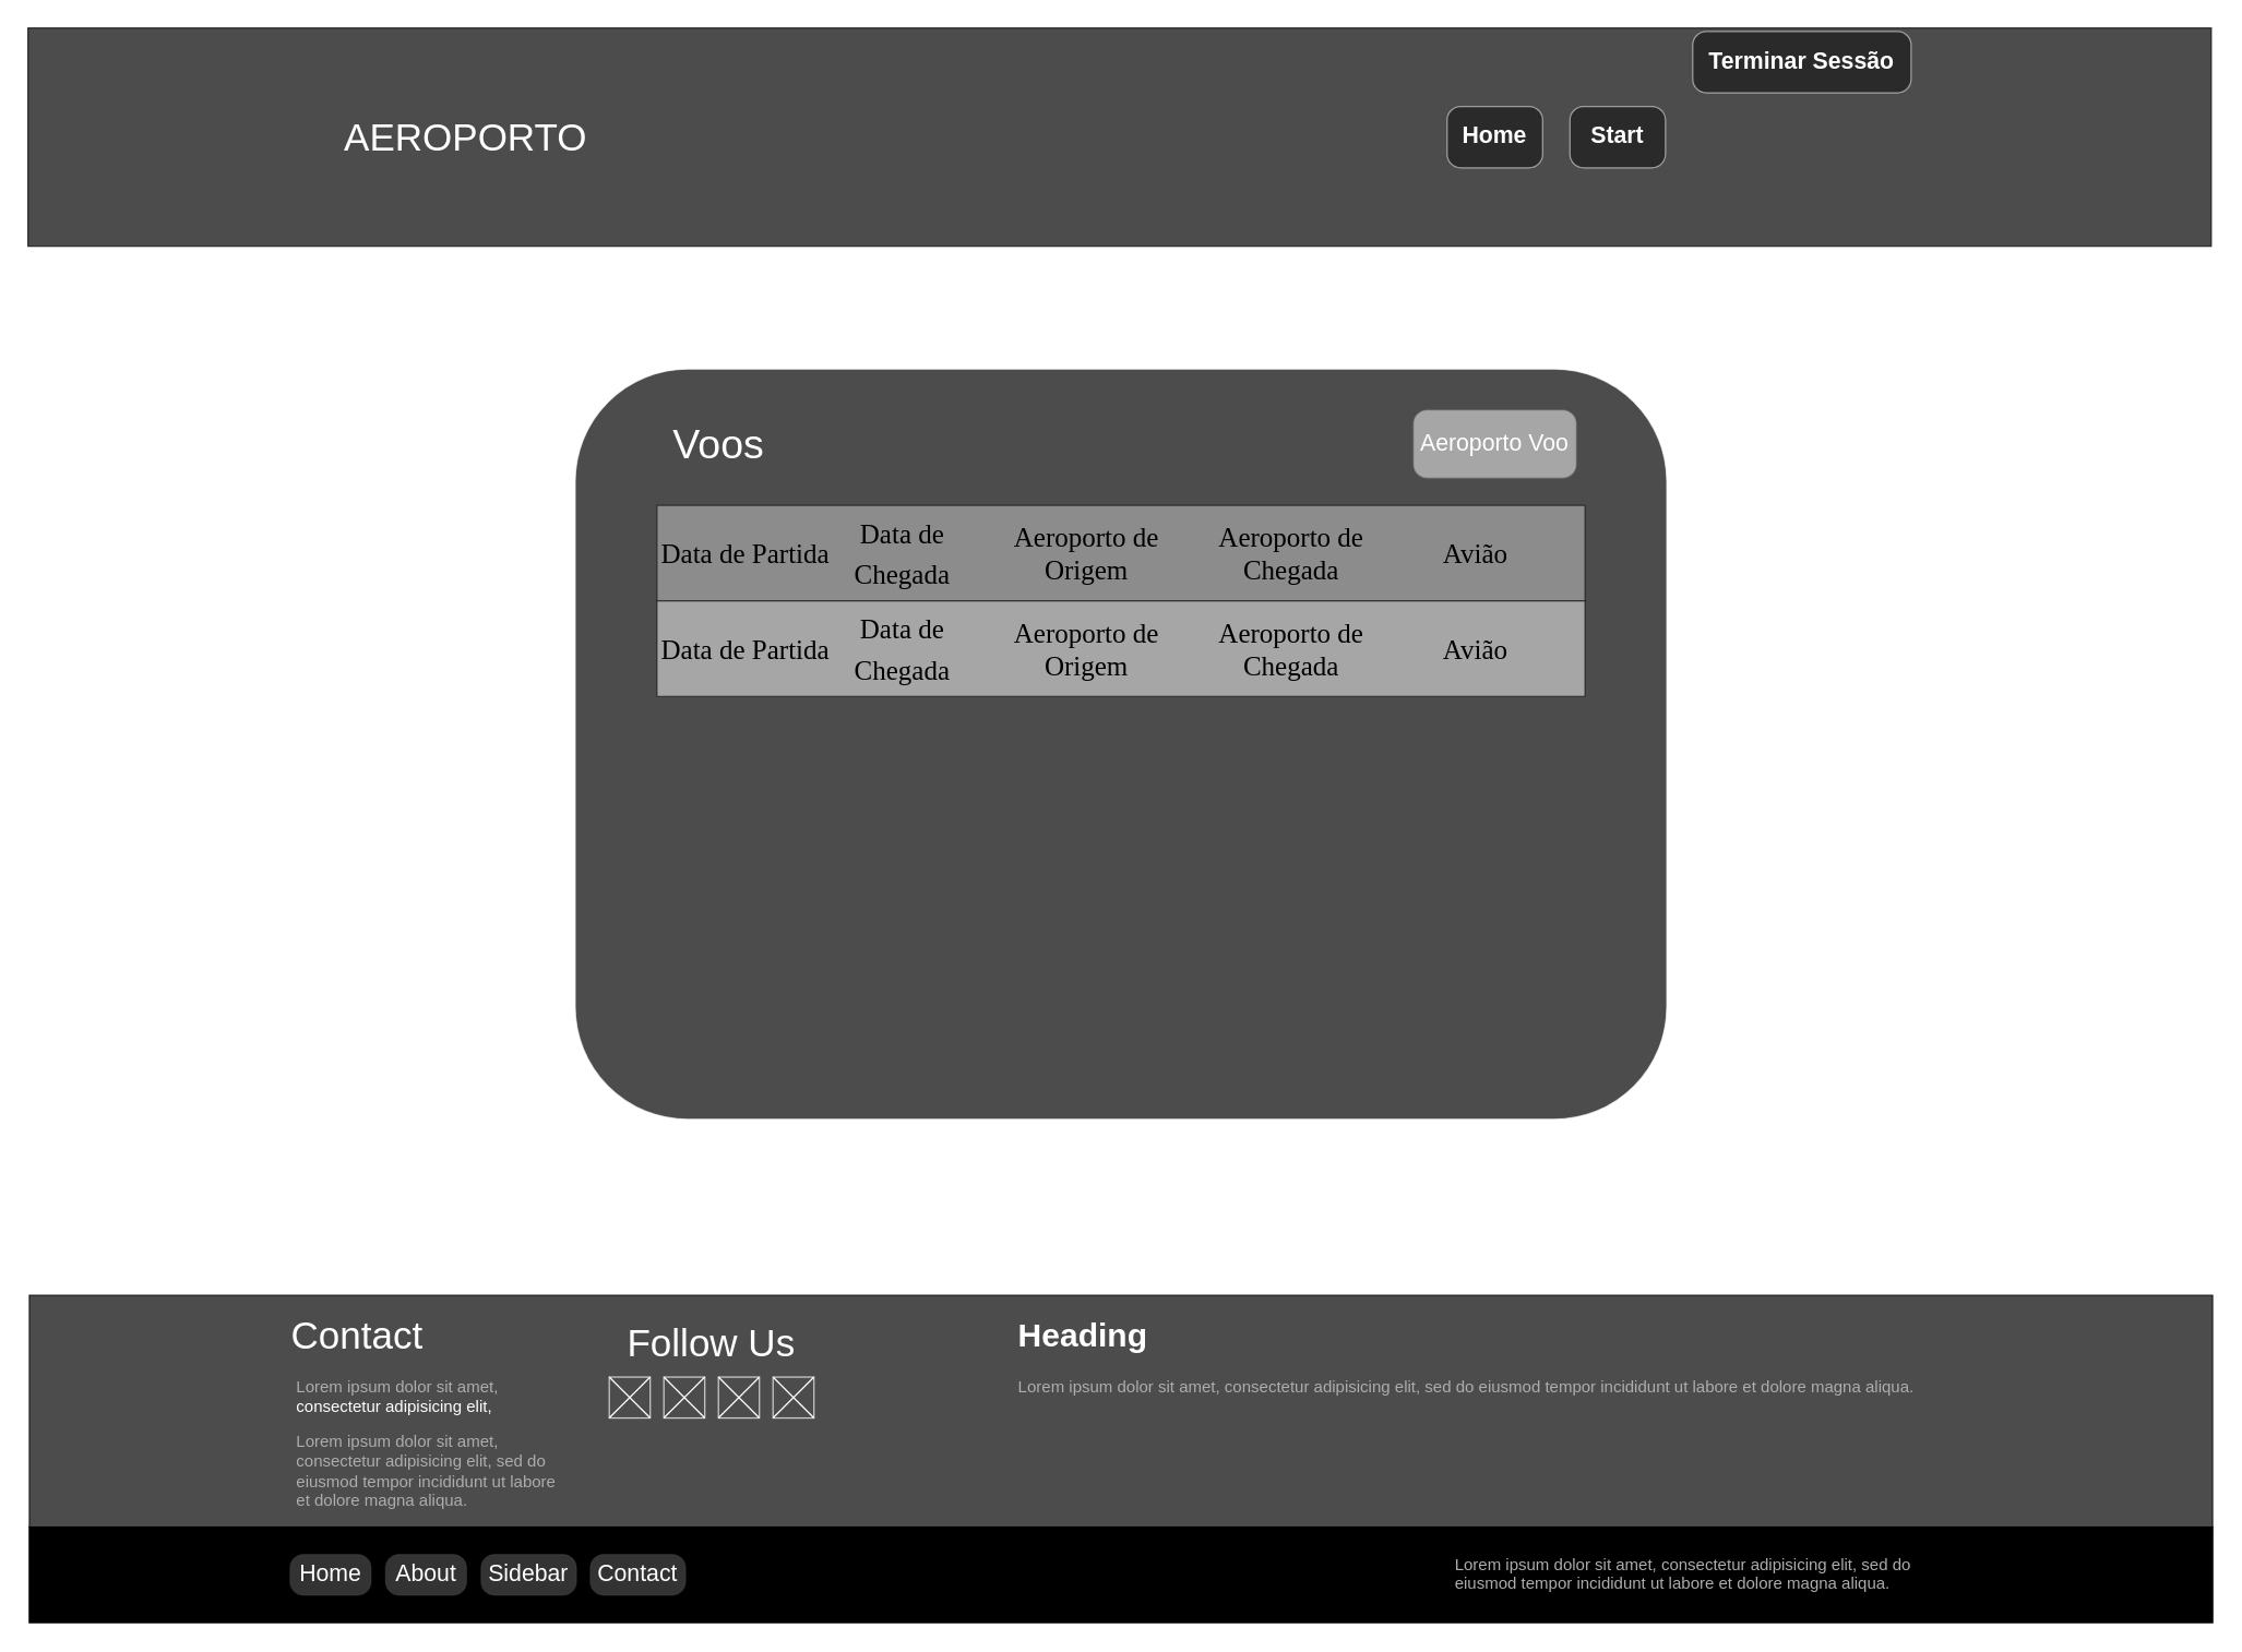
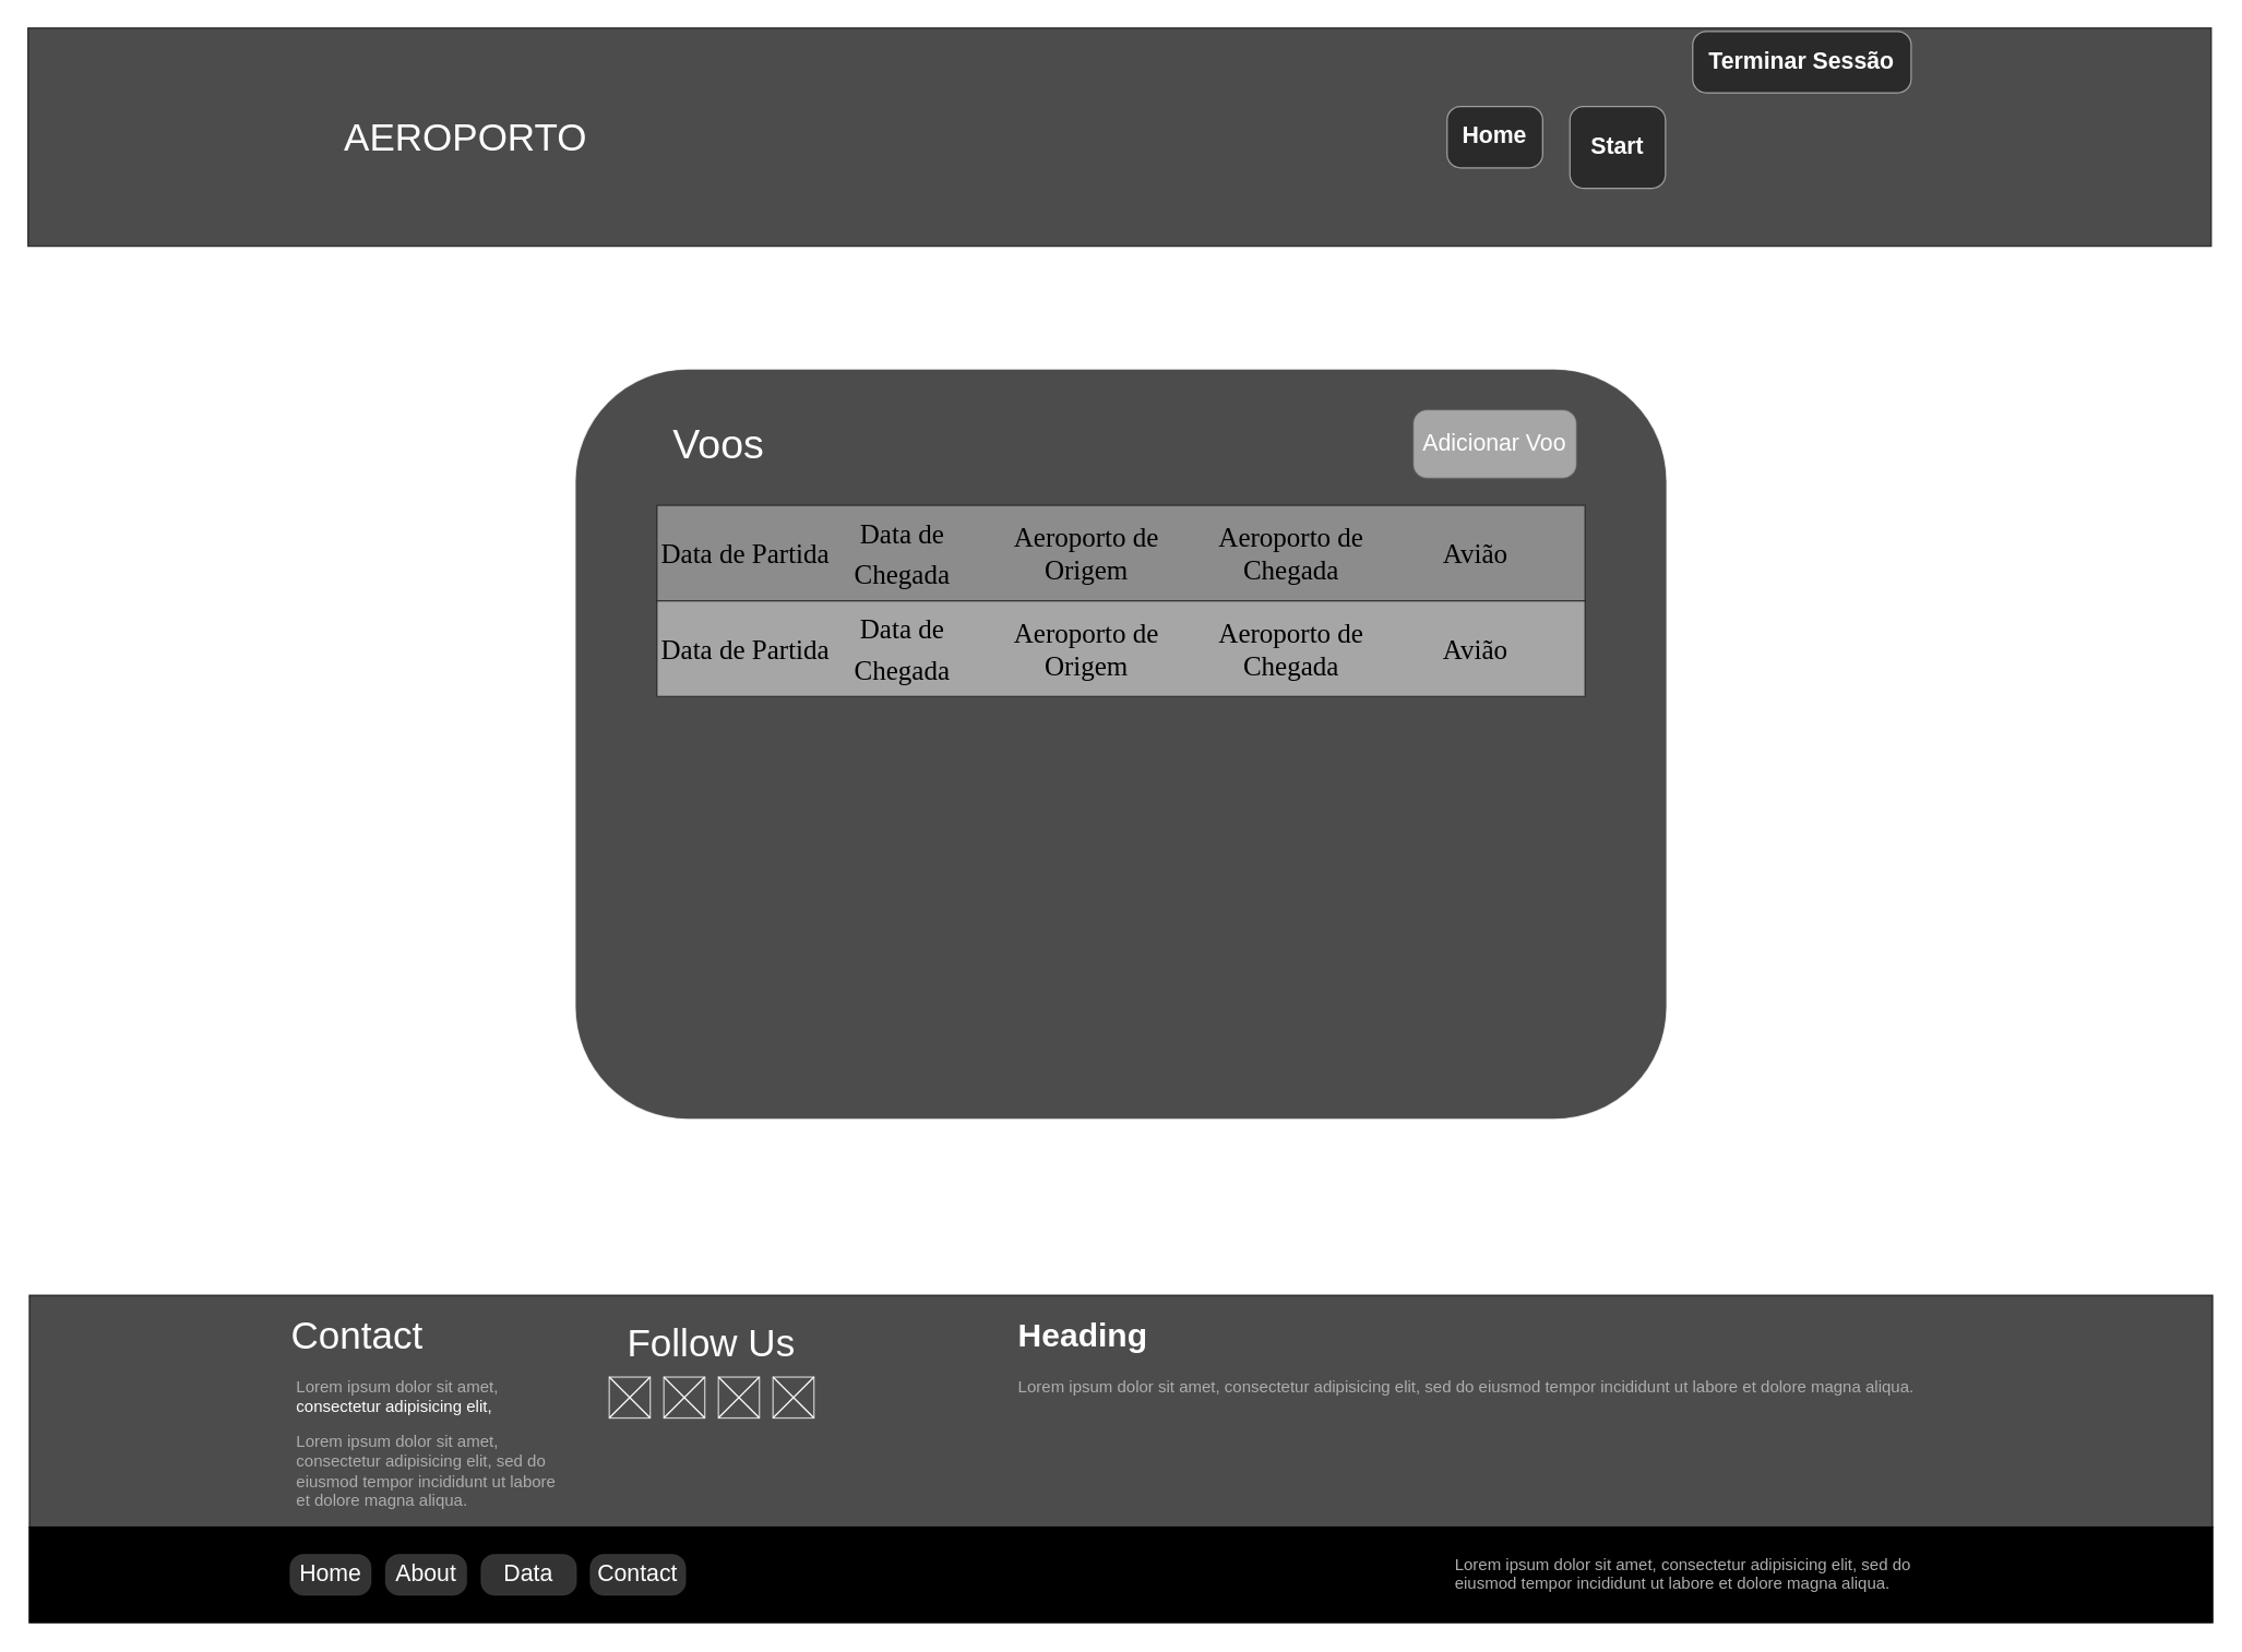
- <mxCell id="8" value="Start" style="strokeWidth=1;shadow=0;dashed=0;align=center;html=1;shape=mxgraph.mockup.buttons.button;fontColor=#ffffff;mainText=;buttonStyle=round;fontSize=17;fontStyle=1;whiteSpace=wrap;fillColor=#080808;strokeColor=#FFFFFF;opacity=50;" vertex="1" parent="1"><mxGeometry x="1150" y="77.5" width="70" height="45" as="geometry" /></mxCell>
+ <mxCell id="8" value="Start" style="strokeWidth=1;shadow=0;dashed=0;align=center;html=1;shape=mxgraph.mockup.buttons.button;fontColor=#ffffff;mainText=;buttonStyle=round;fontSize=17;fontStyle=1;whiteSpace=wrap;fillColor=#080808;strokeColor=#FFFFFF;opacity=50;" vertex="1" parent="1"><mxGeometry x="1150" y="77.5" width="70" height="60" as="geometry" /></mxCell>
- <mxCell id="4" value="&lt;span style=&quot;font-weight: 400&quot;&gt;Aeroporto Voo&lt;/span&gt;" style="strokeWidth=1;shadow=0;dashed=0;align=center;html=1;shape=mxgraph.mockup.buttons.button;strokeColor=#666666;fontColor=#ffffff;mainText=;buttonStyle=round;fontSize=17;fontStyle=1;whiteSpace=wrap;opacity=50;fillColor=#FFFFFF;" vertex="1" parent="1"><mxGeometry x="1035.25" y="300" width="119.5" height="50" as="geometry" /></mxCell>
+ <mxCell id="4" value="&lt;span style=&quot;font-weight: 400&quot;&gt;Adicionar Voo&lt;/span&gt;" style="strokeWidth=1;shadow=0;dashed=0;align=center;html=1;shape=mxgraph.mockup.buttons.button;strokeColor=#666666;fontColor=#ffffff;mainText=;buttonStyle=round;fontSize=17;fontStyle=1;whiteSpace=wrap;opacity=50;fillColor=#FFFFFF;" vertex="1" parent="1"><mxGeometry x="1035.25" y="300" width="119.5" height="50" as="geometry" /></mxCell>
- <mxCell id="31" value="&lt;span style=&quot;font-weight: 400&quot;&gt;Sidebar&lt;/span&gt;" style="strokeWidth=1;shadow=0;dashed=0;align=center;html=1;shape=mxgraph.mockup.buttons.button;strokeColor=#666666;fontColor=#ffffff;mainText=;buttonStyle=round;fontSize=17;fontStyle=1;whiteSpace=wrap;opacity=20;fillColor=#FFFFFF;" vertex="1" parent="1"><mxGeometry x="352" y="1139" width="70" height="30" as="geometry" /></mxCell>
+ <mxCell id="31" value="&lt;span style=&quot;font-weight: 400&quot;&gt;Data&lt;/span&gt;" style="strokeWidth=1;shadow=0;dashed=0;align=center;html=1;shape=mxgraph.mockup.buttons.button;strokeColor=#666666;fontColor=#ffffff;mainText=;buttonStyle=round;fontSize=17;fontStyle=1;whiteSpace=wrap;opacity=20;fillColor=#FFFFFF;" vertex="1" parent="1"><mxGeometry x="352" y="1139" width="70" height="30" as="geometry" /></mxCell>
